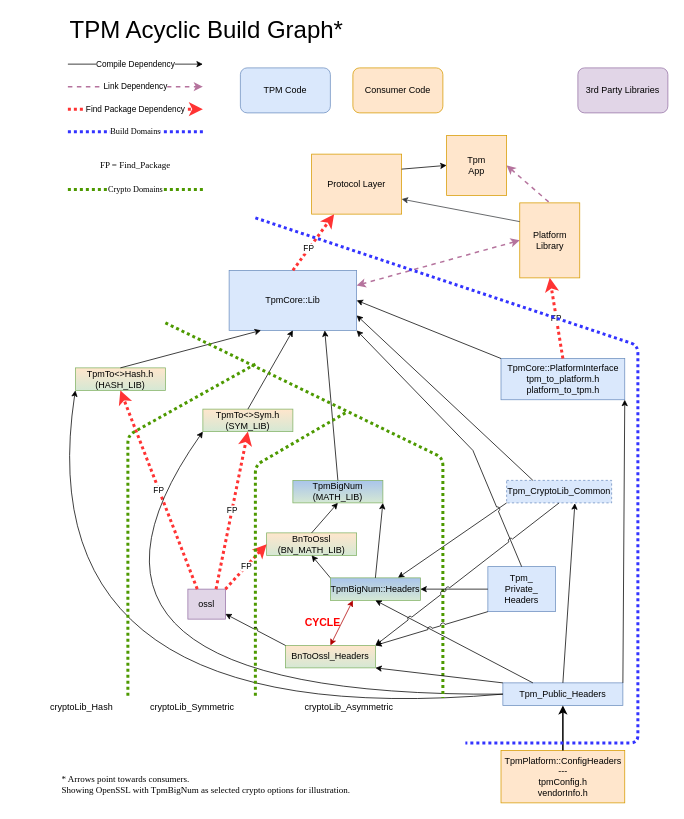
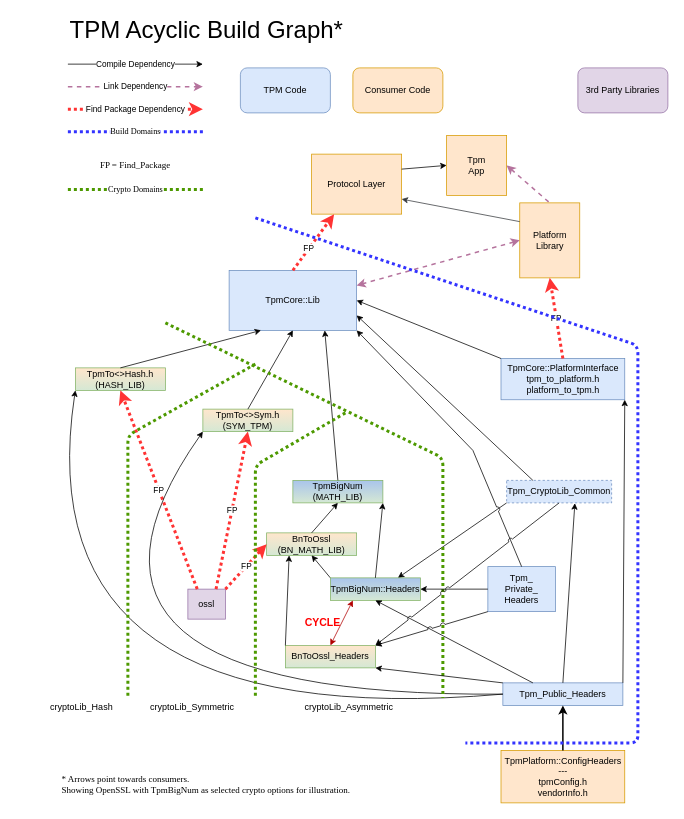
- <mxCell id="3" value="TpmTo&amp;lt;&amp;gt;Sym.h&lt;br&gt;(SYM_LIB)" style="rounded=0;whiteSpace=wrap;html=1;fillColor=#d5e8d4;strokeColor=#82b366;gradientColor=#FFE6CC;gradientDirection=north;" parent="1" vertex="1"><mxGeometry x="270" y="545" width="120" height="30" as="geometry" /></mxCell>
+ <mxCell id="3" value="TpmTo&amp;lt;&amp;gt;Sym.h&lt;br&gt;(SYM_TPM)" style="rounded=0;whiteSpace=wrap;html=1;fillColor=#d5e8d4;strokeColor=#82b366;gradientColor=#FFE6CC;gradientDirection=north;" parent="1" vertex="1"><mxGeometry x="270" y="545" width="120" height="30" as="geometry" /></mxCell>
- <mxCell id="67" value="" style="endArrow=classic;html=1;rounded=0;fontSize=14;fontColor=#FF0000;jumpStyle=arc;jumpSize=6;exitX=0;exitY=0;exitDx=0;exitDy=0;" parent="1" source="61" target="36" edge="1"><mxGeometry width="50" height="50" relative="1" as="geometry"><mxPoint x="60" y="860" as="sourcePoint" /><mxPoint x="110" y="810" as="targetPoint" /></mxGeometry></mxCell>
+ <mxCell id="67" value="" style="endArrow=classic;html=1;rounded=0;fontSize=14;fontColor=#FF0000;jumpStyle=arc;jumpSize=6;exitX=0;exitY=0;exitDx=0;exitDy=0;entryX=0.25;entryY=1;entryDx=0;entryDy=0;" parent="1" source="61" target="24" edge="1"><mxGeometry width="50" height="50" relative="1" as="geometry"><mxPoint x="60" y="860" as="sourcePoint" /><mxPoint x="110" y="810" as="targetPoint" /></mxGeometry></mxCell>
